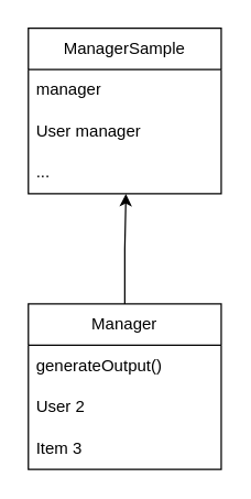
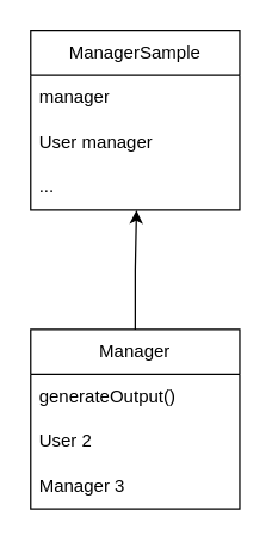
- <mxCell id="9" value="Item 3" style="text;strokeColor=none;fillColor=none;align=left;verticalAlign=middle;spacingLeft=4;spacingRight=4;overflow=hidden;points=[[0,0.5],[1,0.5]];portConstraint=eastwest;rotatable=0;whiteSpace=wrap;html=1;" vertex="1" parent="6"><mxGeometry y="90" width="140" height="30" as="geometry" /></mxCell>
+ <mxCell id="9" value="Manager 3" style="text;strokeColor=none;fillColor=none;align=left;verticalAlign=middle;spacingLeft=4;spacingRight=4;overflow=hidden;points=[[0,0.5],[1,0.5]];portConstraint=eastwest;rotatable=0;whiteSpace=wrap;html=1;" vertex="1" parent="6"><mxGeometry y="90" width="140" height="30" as="geometry" /></mxCell>
